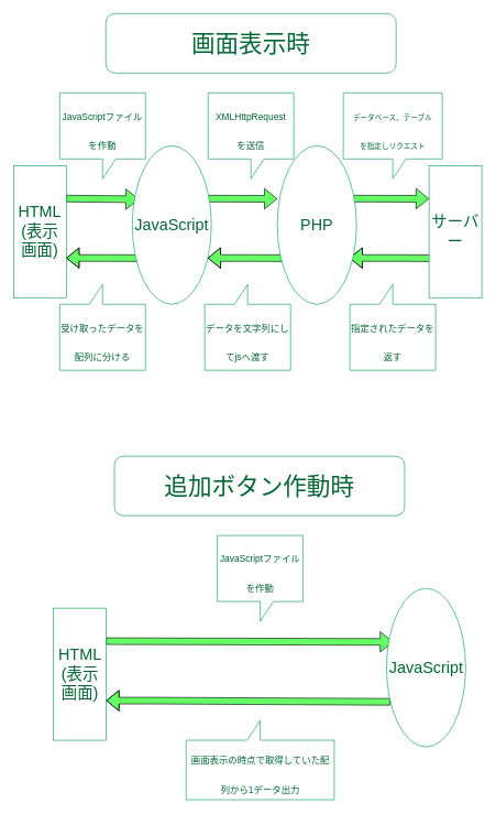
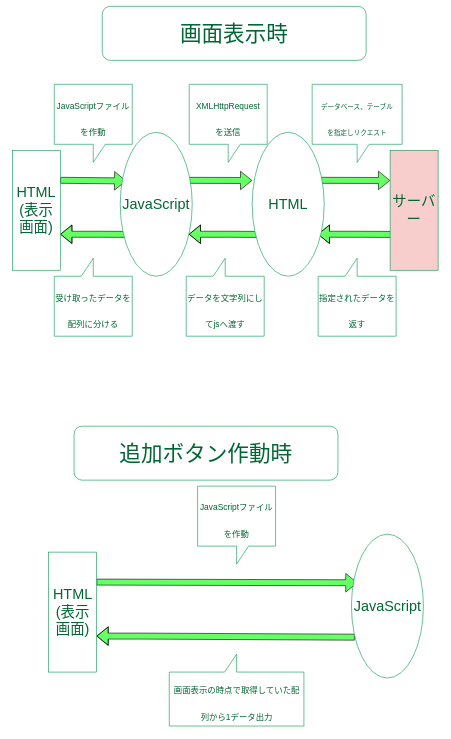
- <mxCell id="12" value="&lt;font style=&quot;font-size: 36px;&quot;&gt;画面表示時&lt;/font&gt;" style="rounded=1;whiteSpace=wrap;html=1;strokeColor=#00994D;fontSize=18;fontColor=#006633;fillColor=#FFFFFF;" vertex="1" parent="1"><mxGeometry x="160" y="20" width="440" height="90" as="geometry" /></mxCell>
+ <mxCell id="12" value="&lt;font style=&quot;font-size: 36px;&quot;&gt;画面表示時&lt;/font&gt;" style="rounded=1;whiteSpace=wrap;html=1;strokeColor=#00994D;fontSize=18;fontColor=#006633;fillColor=#FFFFFF;" vertex="1" parent="1"><mxGeometry x="170" y="10" width="440" height="90" as="geometry" /></mxCell>
- <mxCell id="11" value="&lt;font style=&quot;font-size: 24px;&quot;&gt;PHP&lt;/font&gt;" style="ellipse;whiteSpace=wrap;html=1;strokeColor=#00994D;fontColor=#006633;fillColor=#FFFFFF;" vertex="1" parent="1"><mxGeometry x="420" y="220" width="120" height="240" as="geometry" /></mxCell>
+ <mxCell id="11" value="&lt;font style=&quot;font-size: 24px;&quot;&gt;HTML&lt;/font&gt;" style="ellipse;whiteSpace=wrap;html=1;strokeColor=#00994D;fontColor=#006633;fillColor=#FFFFFF;" vertex="1" parent="1"><mxGeometry x="420" y="220" width="120" height="240" as="geometry" /></mxCell>
- <mxCell id="7" value="&lt;font style=&quot;font-size: 24px;&quot;&gt;サーバー&lt;/font&gt;" style="rounded=0;whiteSpace=wrap;html=1;strokeColor=#00994D;fontColor=#006633;fillColor=#FFFFFF;" vertex="1" parent="1"><mxGeometry x="650" y="250" width="80" height="200" as="geometry" /></mxCell>
+ <mxCell id="7" value="&lt;font style=&quot;font-size: 24px;&quot;&gt;サーバー&lt;/font&gt;" style="rounded=0;whiteSpace=wrap;html=1;strokeColor=#00994D;fontColor=#006633;fillColor=#f8cecc;" vertex="1" parent="1"><mxGeometry x="650" y="250" width="80" height="200" as="geometry" /></mxCell>
- <mxCell id="23" value="&lt;span style=&quot;font-size: 36px;&quot;&gt;追加ボタン作動時&lt;/span&gt;" style="rounded=1;whiteSpace=wrap;html=1;strokeColor=#00994D;fontSize=18;fontColor=#006633;fillColor=#FFFFFF;" vertex="1" parent="1"><mxGeometry x="173" y="690" width="440" height="90" as="geometry" /></mxCell>
+ <mxCell id="23" value="&lt;span style=&quot;font-size: 36px;&quot;&gt;追加ボタン作動時&lt;/span&gt;" style="rounded=1;whiteSpace=wrap;html=1;strokeColor=#00994D;fontSize=18;fontColor=#006633;fillColor=#FFFFFF;" vertex="1" parent="1"><mxGeometry x="123" y="710" width="440" height="90" as="geometry" /></mxCell>
